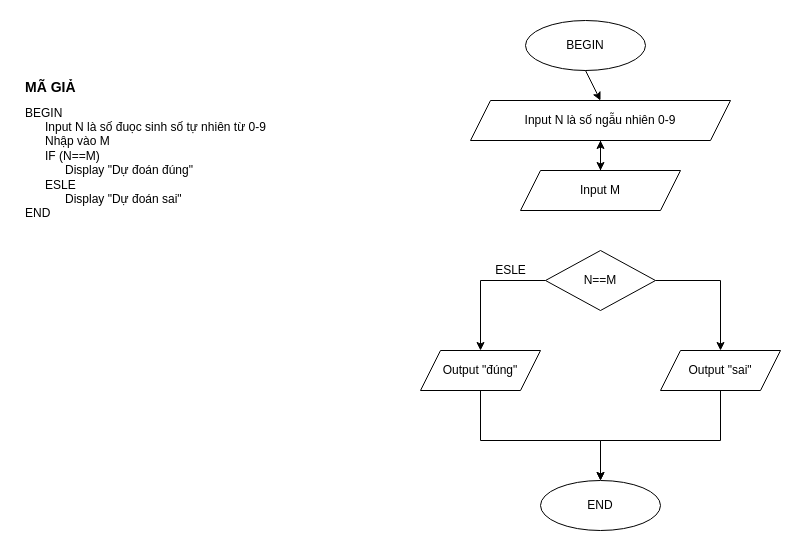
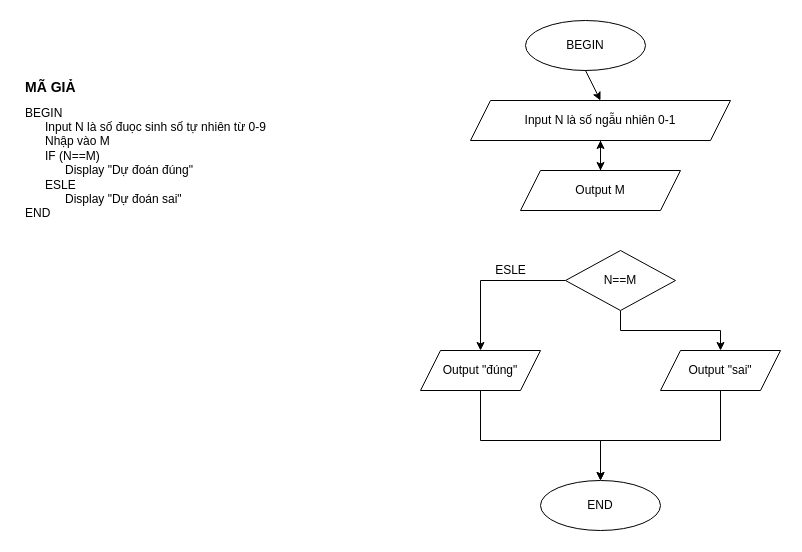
- <mxCell id="5" value="Input N là số ngẫu nhiên 0-9" style="shape=parallelogram;perimeter=parallelogramPerimeter;whiteSpace=wrap;html=1;fixedSize=1;" vertex="1" parent="1"><mxGeometry x="470" y="100" width="260" height="40" as="geometry" /></mxCell>
+ <mxCell id="5" value="Input N là số ngẫu nhiên 0-1" style="shape=parallelogram;perimeter=parallelogramPerimeter;whiteSpace=wrap;html=1;fixedSize=1;" vertex="1" parent="1"><mxGeometry x="470" y="100" width="260" height="40" as="geometry" /></mxCell>
- <mxCell id="7" value="Input M" style="shape=parallelogram;perimeter=parallelogramPerimeter;whiteSpace=wrap;html=1;fixedSize=1;" vertex="1" parent="1"><mxGeometry x="520" y="170" width="160" height="40" as="geometry" /></mxCell>
+ <mxCell id="7" value="Output M" style="shape=parallelogram;perimeter=parallelogramPerimeter;whiteSpace=wrap;html=1;fixedSize=1;" vertex="1" parent="1"><mxGeometry x="520" y="170" width="160" height="40" as="geometry" /></mxCell>
- <mxCell id="10" value="N==M" style="rhombus;whiteSpace=wrap;html=1;" vertex="1" parent="1"><mxGeometry x="545" y="250" width="110" height="60" as="geometry" /></mxCell>
+ <mxCell id="10" value="N==M" style="rhombus;whiteSpace=wrap;html=1;" vertex="1" parent="1"><mxGeometry x="565" y="250" width="110" height="60" as="geometry" /></mxCell>
